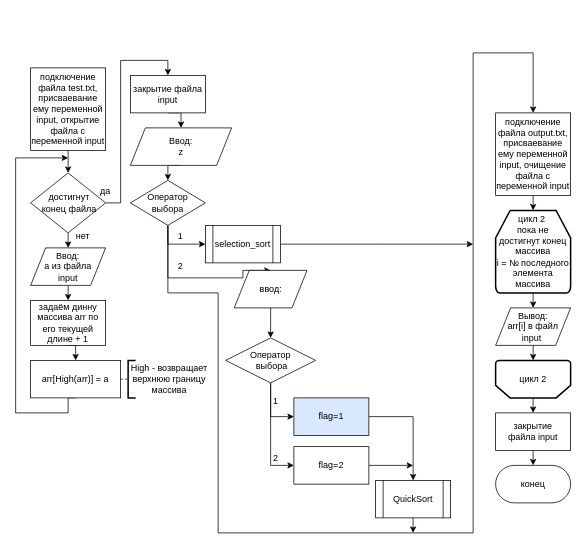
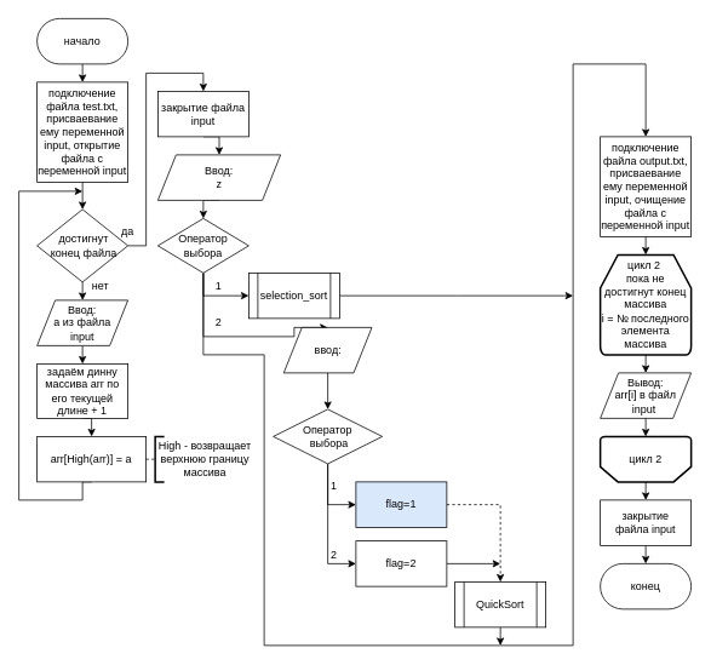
+ <mxCell id="3" value="начало" style="rounded=1;whiteSpace=wrap;html=1;arcSize=50;" parent="1" vertex="1"><mxGeometry x="40" y="20" width="100" height="50" as="geometry" /></mxCell>
+ <mxCell id="2" style="edgeStyle=orthogonalEdgeStyle;rounded=0;orthogonalLoop=1;jettySize=auto;html=1;exitX=0.5;exitY=1;exitDx=0;exitDy=0;entryX=0.5;entryY=0;entryDx=0;entryDy=0;" parent="1" source="3" target="5" edge="1"><mxGeometry relative="1" as="geometry" /></mxCell>
- <mxCell id="51" style="edgeStyle=orthogonalEdgeStyle;rounded=0;orthogonalLoop=1;jettySize=auto;html=1;exitX=1;exitY=0.5;exitDx=0;exitDy=0;entryX=0.5;entryY=0;entryDx=0;entryDy=0;" edge="1" parent="1" source="52" target="54"><mxGeometry relative="1" as="geometry" /></mxCell>
+ <mxCell id="51" style="edgeStyle=orthogonalEdgeStyle;rounded=0;orthogonalLoop=1;jettySize=auto;html=1;exitX=1;exitY=0.5;exitDx=0;exitDy=0;entryX=0.5;entryY=0;entryDx=0;entryDy=0;dashed=1;" edge="1" parent="1" source="52" target="54"><mxGeometry relative="1" as="geometry" /></mxCell>
